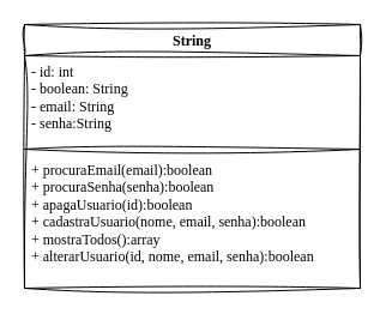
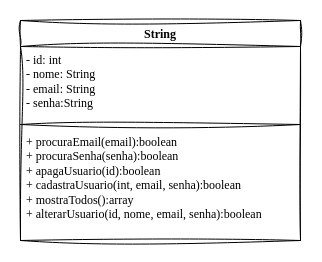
- <mxCell id="3" value="- id: int&lt;div&gt;- boolean: String&lt;/div&gt;&lt;div&gt;- email: String&lt;/div&gt;&lt;div&gt;- senha:String&lt;/div&gt;" style="text;strokeColor=none;fillColor=none;align=left;verticalAlign=top;spacingLeft=4;spacingRight=4;overflow=hidden;rotatable=0;points=[[0,0.5],[1,0.5]];portConstraint=eastwest;whiteSpace=wrap;html=1;fontFamily=Architects Daughter;fontSource=https%3A%2F%2Ffonts.googleapis.com%2Fcss%3Ffamily%3DArchitects%2BDaughter;" vertex="1" parent="2"><mxGeometry y="26" width="280" height="74" as="geometry" /></mxCell>
+ <mxCell id="3" value="- id: int&lt;div&gt;- nome: String&lt;/div&gt;&lt;div&gt;- email: String&lt;/div&gt;&lt;div&gt;- senha:String&lt;/div&gt;" style="text;strokeColor=none;fillColor=none;align=left;verticalAlign=top;spacingLeft=4;spacingRight=4;overflow=hidden;rotatable=0;points=[[0,0.5],[1,0.5]];portConstraint=eastwest;whiteSpace=wrap;html=1;fontFamily=Architects Daughter;fontSource=https%3A%2F%2Ffonts.googleapis.com%2Fcss%3Ffamily%3DArchitects%2BDaughter;" vertex="1" parent="2"><mxGeometry y="26" width="280" height="74" as="geometry" /></mxCell>
- <mxCell id="5" value="+ procuraEmail(email):boolean&lt;div&gt;+ procuraSenha(senha):boolean&lt;/div&gt;&lt;div&gt;+ apagaUsuario(id):boolean&lt;/div&gt;&lt;div&gt;+ cadastraUsuario(nome, email, senha):boolean&lt;/div&gt;&lt;div&gt;+ mostraTodos():array&lt;/div&gt;&lt;div&gt;+ alterarUsuario(id, nome, email, senha):boolean&lt;/div&gt;" style="text;strokeColor=none;fillColor=none;align=left;verticalAlign=top;spacingLeft=4;spacingRight=4;overflow=hidden;rotatable=0;points=[[0,0.5],[1,0.5]];portConstraint=eastwest;whiteSpace=wrap;html=1;fontFamily=Architects Daughter;fontSource=https%3A%2F%2Ffonts.googleapis.com%2Fcss%3Ffamily%3DArchitects%2BDaughter;" vertex="1" parent="2"><mxGeometry y="108" width="280" height="112" as="geometry" /></mxCell>
+ <mxCell id="5" value="+ procuraEmail(email):boolean&lt;div&gt;+ procuraSenha(senha):boolean&lt;/div&gt;&lt;div&gt;+ apagaUsuario(id):boolean&lt;/div&gt;&lt;div&gt;+ cadastraUsuario(int, email, senha):boolean&lt;/div&gt;&lt;div&gt;+ mostraTodos():array&lt;/div&gt;&lt;div&gt;+ alterarUsuario(id, nome, email, senha):boolean&lt;/div&gt;" style="text;strokeColor=none;fillColor=none;align=left;verticalAlign=top;spacingLeft=4;spacingRight=4;overflow=hidden;rotatable=0;points=[[0,0.5],[1,0.5]];portConstraint=eastwest;whiteSpace=wrap;html=1;fontFamily=Architects Daughter;fontSource=https%3A%2F%2Ffonts.googleapis.com%2Fcss%3Ffamily%3DArchitects%2BDaughter;" vertex="1" parent="2"><mxGeometry y="108" width="280" height="112" as="geometry" /></mxCell>
